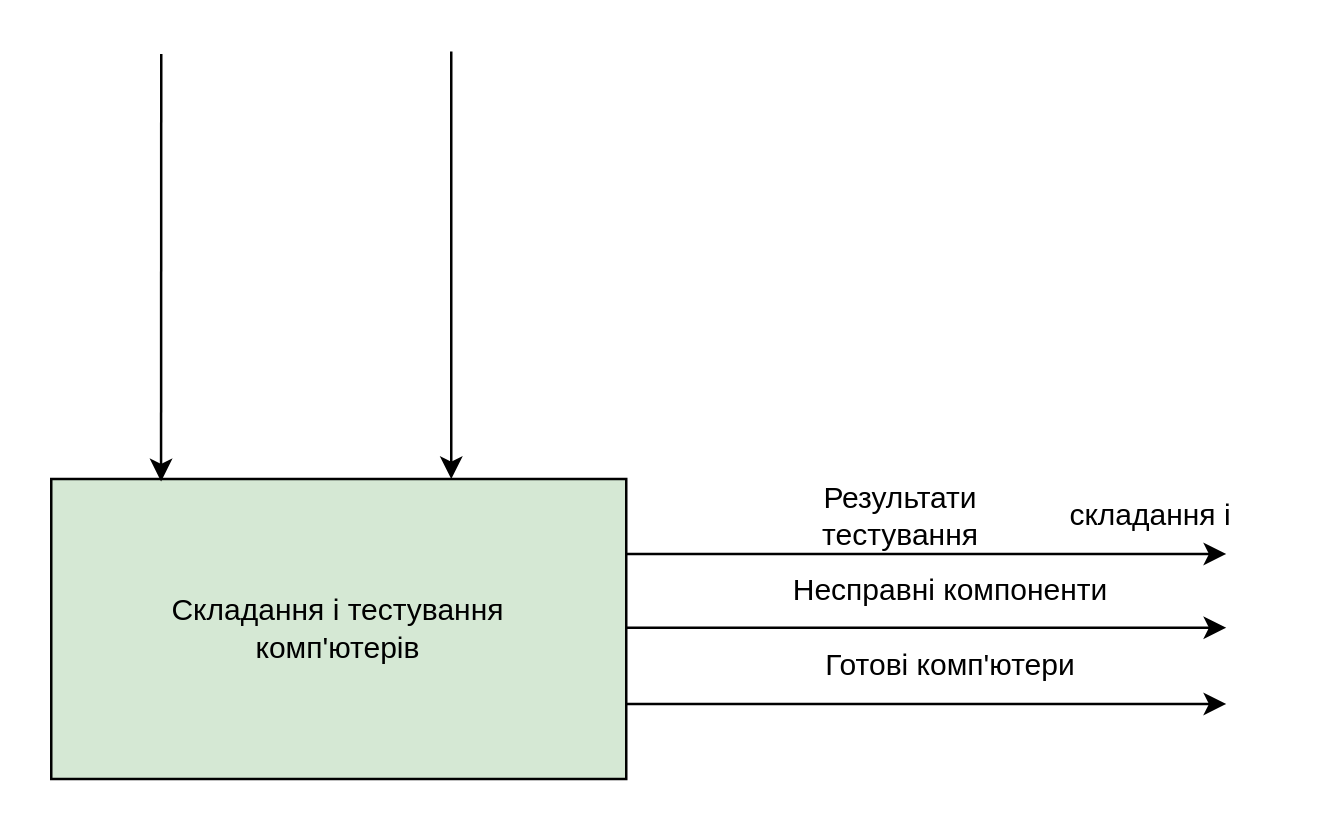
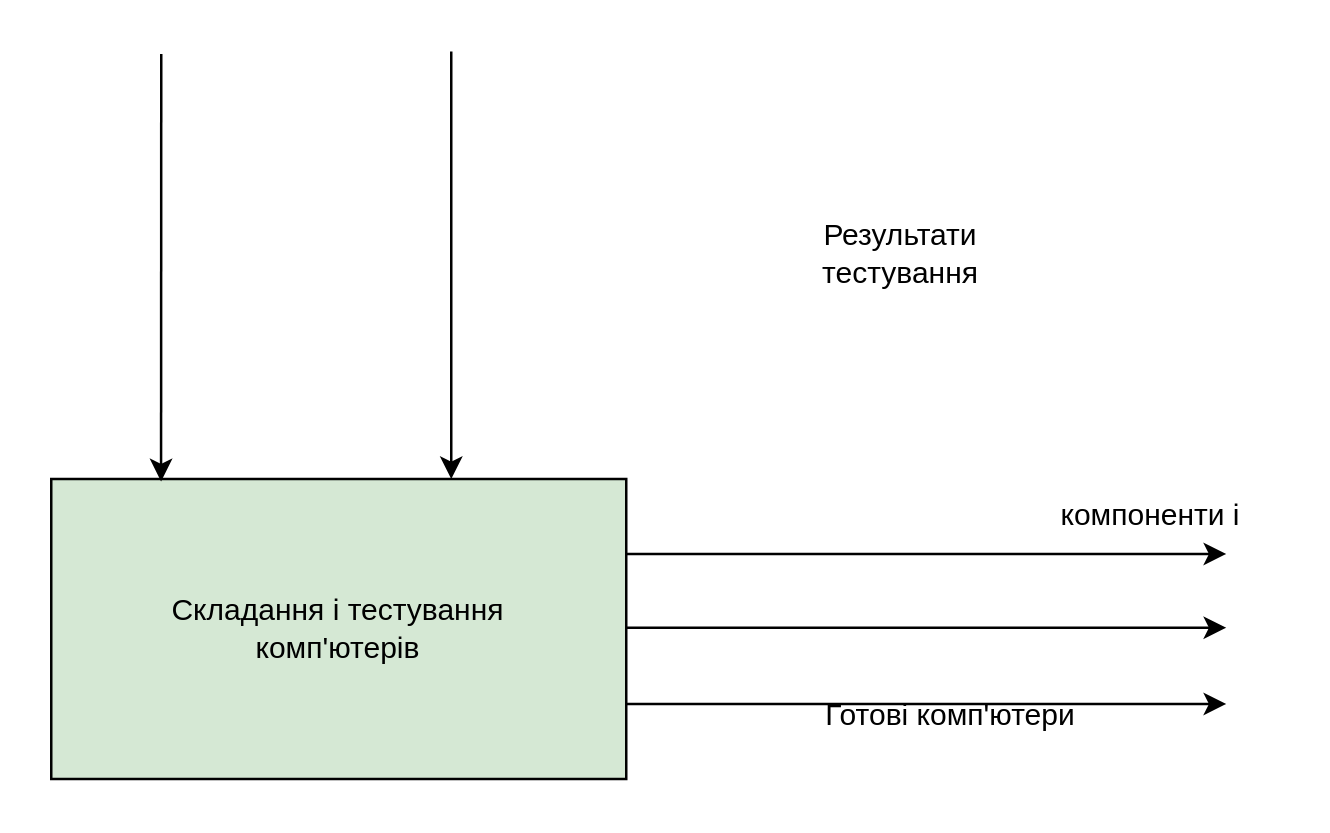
- <mxCell id="10" value="Результати тестування" style="text;html=1;align=center;verticalAlign=middle;whiteSpace=wrap;rounded=0;" vertex="1" parent="1"><mxGeometry x="330" y="191" width="60" height="30" as="geometry" /></mxCell>
+ <mxCell id="10" value="Результати тестування" style="text;html=1;align=center;verticalAlign=middle;whiteSpace=wrap;rounded=0;" vertex="1" parent="1"><mxGeometry x="330" y="86" width="60" height="30" as="geometry" /></mxCell>
- <mxCell id="11" value="складання і" style="text;html=1;align=center;verticalAlign=middle;whiteSpace=wrap;rounded=0;" vertex="1" parent="1"><mxGeometry x="410" y="191" width="100" height="30" as="geometry" /></mxCell>
+ <mxCell id="11" value="компоненти і" style="text;html=1;align=center;verticalAlign=middle;whiteSpace=wrap;rounded=0;" vertex="1" parent="1"><mxGeometry x="410" y="191" width="100" height="30" as="geometry" /></mxCell>
- <mxCell id="8" value="Несправні компоненти" style="text;html=1;align=center;verticalAlign=middle;whiteSpace=wrap;rounded=0;" vertex="1" parent="1"><mxGeometry x="300" y="221" width="160" height="30" as="geometry" /></mxCell>
- <mxCell id="9" value="Готові комп'ютери" style="text;html=1;align=center;verticalAlign=middle;whiteSpace=wrap;rounded=0;" vertex="1" parent="1"><mxGeometry x="295" y="251" width="170" height="30" as="geometry" /></mxCell>
+ <mxCell id="9" value="Готові комп'ютери" style="text;html=1;align=center;verticalAlign=middle;whiteSpace=wrap;rounded=0;" vertex="1" parent="1"><mxGeometry x="295" y="271" width="170" height="30" as="geometry" /></mxCell>
